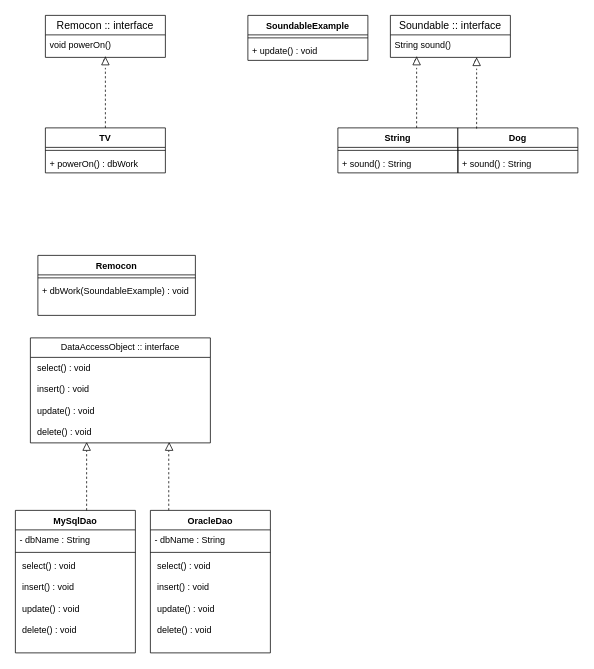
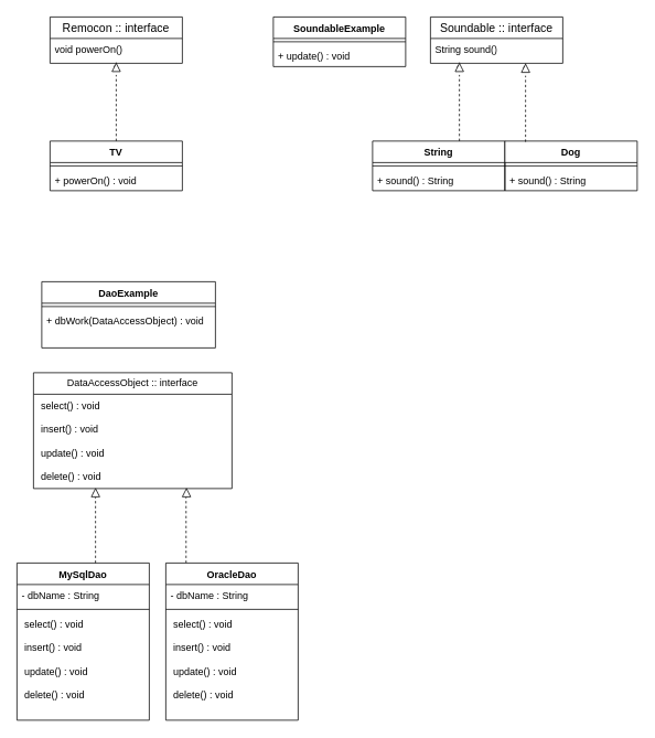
- <mxCell id="26" value="+ powerOn() : dbWork&lt;div&gt;&lt;br&gt;&lt;/div&gt;" style="text;strokeColor=none;fillColor=none;align=left;verticalAlign=top;spacingLeft=4;spacingRight=4;overflow=hidden;rotatable=0;points=[[0,0.5],[1,0.5]];portConstraint=eastwest;whiteSpace=wrap;html=1;" vertex="1" parent="24"><mxGeometry y="34" width="160" height="26" as="geometry" /></mxCell>
+ <mxCell id="26" value="+ powerOn() : void&lt;div&gt;&lt;br&gt;&lt;/div&gt;" style="text;strokeColor=none;fillColor=none;align=left;verticalAlign=top;spacingLeft=4;spacingRight=4;overflow=hidden;rotatable=0;points=[[0,0.5],[1,0.5]];portConstraint=eastwest;whiteSpace=wrap;html=1;" vertex="1" parent="24"><mxGeometry y="34" width="160" height="26" as="geometry" /></mxCell>
- <mxCell id="27" value="Remocon&lt;div&gt;&lt;br&gt;&lt;/div&gt;" style="swimlane;fontStyle=1;align=center;verticalAlign=top;childLayout=stackLayout;horizontal=1;startSize=26;horizontalStack=0;resizeParent=1;resizeParentMax=0;resizeLast=0;collapsible=1;marginBottom=0;whiteSpace=wrap;html=1;" vertex="1" parent="1"><mxGeometry x="50" y="340" width="210" height="80" as="geometry" /></mxCell>
+ <mxCell id="27" value="DaoExample&lt;div&gt;&lt;br&gt;&lt;/div&gt;" style="swimlane;fontStyle=1;align=center;verticalAlign=top;childLayout=stackLayout;horizontal=1;startSize=26;horizontalStack=0;resizeParent=1;resizeParentMax=0;resizeLast=0;collapsible=1;marginBottom=0;whiteSpace=wrap;html=1;" vertex="1" parent="1"><mxGeometry x="50" y="340" width="210" height="80" as="geometry" /></mxCell>
- <mxCell id="29" value="+ dbWork(SoundableExample) : void" style="text;strokeColor=none;fillColor=none;align=left;verticalAlign=top;spacingLeft=4;spacingRight=4;overflow=hidden;rotatable=0;points=[[0,0.5],[1,0.5]];portConstraint=eastwest;whiteSpace=wrap;html=1;" vertex="1" parent="27"><mxGeometry y="34" width="210" height="46" as="geometry" /></mxCell>
+ <mxCell id="29" value="+ dbWork(DataAccessObject) : void" style="text;strokeColor=none;fillColor=none;align=left;verticalAlign=top;spacingLeft=4;spacingRight=4;overflow=hidden;rotatable=0;points=[[0,0.5],[1,0.5]];portConstraint=eastwest;whiteSpace=wrap;html=1;" vertex="1" parent="27"><mxGeometry y="34" width="210" height="46" as="geometry" /></mxCell>
